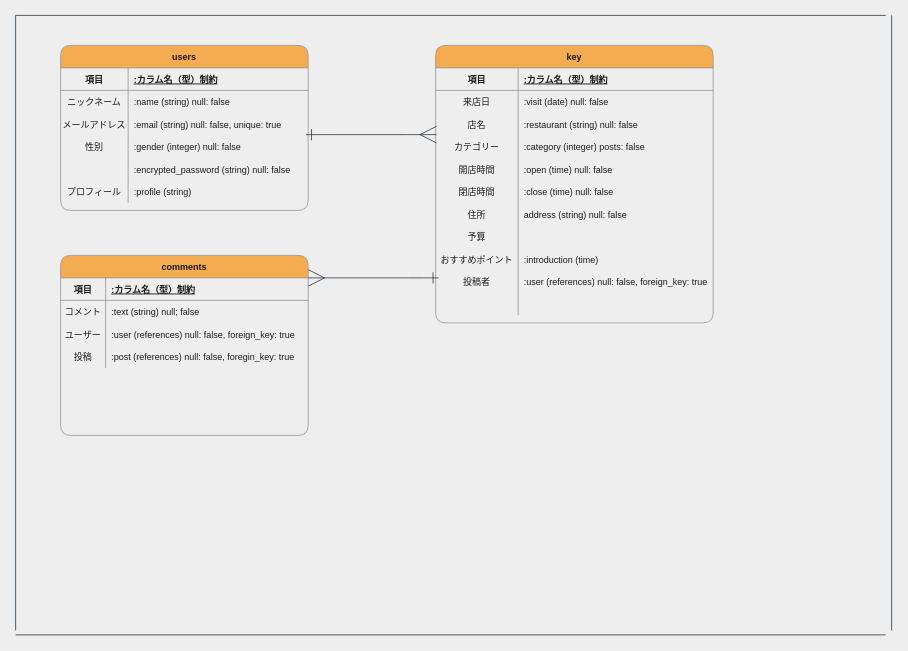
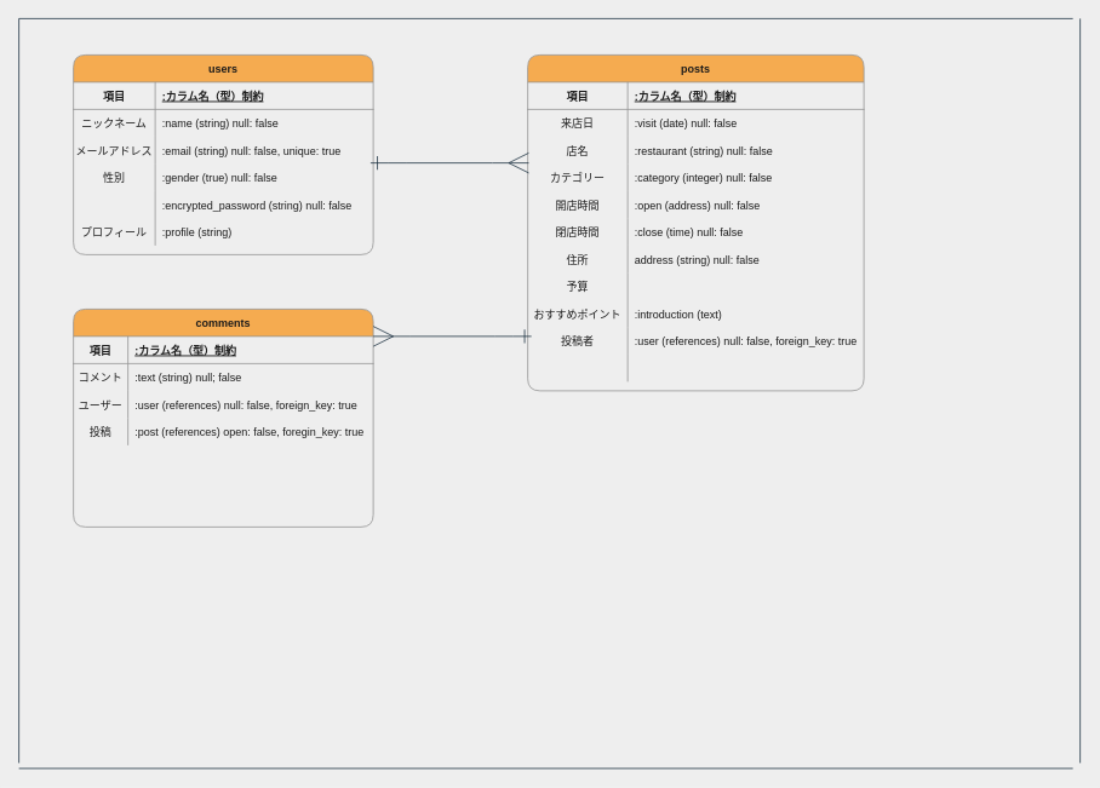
- <mxCell id="24" value="key" style="shape=table;startSize=30;container=1;collapsible=1;childLayout=tableLayout;fixedRows=1;rowLines=0;fontStyle=1;align=center;resizeLast=1;fillColor=#F5AB50;strokeColor=#909090;fontColor=#1A1A1A;rounded=1;" vertex="1" parent="1"><mxGeometry x="580" y="60" width="370" height="370" as="geometry" /></mxCell>
+ <mxCell id="24" value="posts" style="shape=table;startSize=30;container=1;collapsible=1;childLayout=tableLayout;fixedRows=1;rowLines=0;fontStyle=1;align=center;resizeLast=1;fillColor=#F5AB50;strokeColor=#909090;fontColor=#1A1A1A;rounded=1;" vertex="1" parent="1"><mxGeometry x="580" y="60" width="370" height="370" as="geometry" /></mxCell>
- <mxCell id="14" value=":gender (integer) null: false" style="shape=partialRectangle;connectable=0;fillColor=none;top=0;left=0;bottom=0;right=0;align=left;spacingLeft=6;overflow=hidden;strokeColor=#909090;fontColor=#1A1A1A;" vertex="1" parent="12"><mxGeometry x="90" width="240" height="30" as="geometry" /></mxCell>
+ <mxCell id="14" value=":gender (true) null: false" style="shape=partialRectangle;connectable=0;fillColor=none;top=0;left=0;bottom=0;right=0;align=left;spacingLeft=6;overflow=hidden;strokeColor=#909090;fontColor=#1A1A1A;" vertex="1" parent="12"><mxGeometry x="90" width="240" height="30" as="geometry" /></mxCell>
- <mxCell id="36" value=":category (integer) posts: false" style="shape=partialRectangle;connectable=0;fillColor=none;top=0;left=0;bottom=0;right=0;align=left;spacingLeft=6;overflow=hidden;strokeColor=#909090;fontColor=#1A1A1A;" vertex="1" parent="34"><mxGeometry x="110" width="260" height="30" as="geometry" /></mxCell>
+ <mxCell id="36" value=":category (integer) null: false" style="shape=partialRectangle;connectable=0;fillColor=none;top=0;left=0;bottom=0;right=0;align=left;spacingLeft=6;overflow=hidden;strokeColor=#909090;fontColor=#1A1A1A;" vertex="1" parent="34"><mxGeometry x="110" width="260" height="30" as="geometry" /></mxCell>
- <mxCell id="39" value=":open (time) null: false" style="shape=partialRectangle;connectable=0;fillColor=none;top=0;left=0;bottom=0;right=0;align=left;spacingLeft=6;overflow=hidden;strokeColor=#909090;fontColor=#1A1A1A;" vertex="1" parent="37"><mxGeometry x="110" width="260" height="30" as="geometry" /></mxCell>
+ <mxCell id="39" value=":open (address) null: false" style="shape=partialRectangle;connectable=0;fillColor=none;top=0;left=0;bottom=0;right=0;align=left;spacingLeft=6;overflow=hidden;strokeColor=#909090;fontColor=#1A1A1A;" vertex="1" parent="37"><mxGeometry x="110" width="260" height="30" as="geometry" /></mxCell>
- <mxCell id="50" value=":introduction (time)" style="shape=partialRectangle;connectable=0;fillColor=none;top=0;left=0;bottom=0;right=0;align=left;spacingLeft=6;overflow=hidden;strokeColor=#909090;fontColor=#1A1A1A;" vertex="1" parent="48"><mxGeometry x="110" width="260" height="30" as="geometry" /></mxCell>
+ <mxCell id="50" value=":introduction (text)" style="shape=partialRectangle;connectable=0;fillColor=none;top=0;left=0;bottom=0;right=0;align=left;spacingLeft=6;overflow=hidden;strokeColor=#909090;fontColor=#1A1A1A;" vertex="1" parent="48"><mxGeometry x="110" width="260" height="30" as="geometry" /></mxCell>
- <mxCell id="70" value=":post (references) null: false, foregin_key: true" style="shape=partialRectangle;connectable=0;fillColor=none;top=0;left=0;bottom=0;right=0;align=left;spacingLeft=6;overflow=hidden;strokeColor=#909090;fontColor=#1A1A1A;" vertex="1" parent="68"><mxGeometry x="60" width="270" height="30" as="geometry" /></mxCell>
+ <mxCell id="70" value=":post (references) open: false, foregin_key: true" style="shape=partialRectangle;connectable=0;fillColor=none;top=0;left=0;bottom=0;right=0;align=left;spacingLeft=6;overflow=hidden;strokeColor=#909090;fontColor=#1A1A1A;" vertex="1" parent="68"><mxGeometry x="60" width="270" height="30" as="geometry" /></mxCell>
